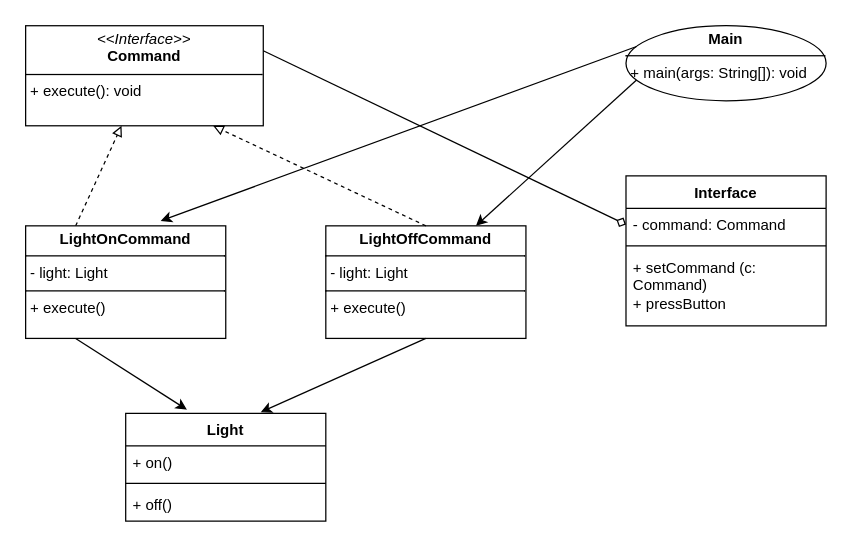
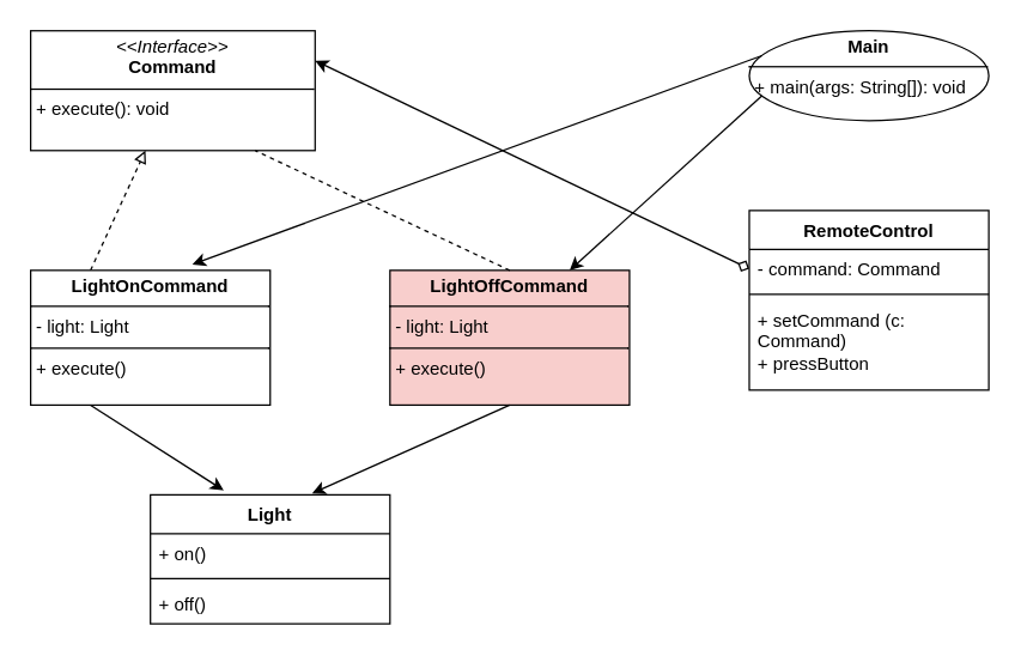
- <mxCell id="19" style="edgeStyle=none;rounded=0;orthogonalLoop=1;jettySize=auto;html=1;exitX=0;exitY=0.5;exitDx=0;exitDy=0;entryX=1;entryY=0.25;entryDx=0;entryDy=0;startArrow=diamond;startFill=0;endArrow=none;" edge="1" parent="1" source="16" target="2"><mxGeometry relative="1" as="geometry" /></mxCell>
+ <mxCell id="19" style="edgeStyle=none;rounded=0;orthogonalLoop=1;jettySize=auto;html=1;exitX=0;exitY=0.5;exitDx=0;exitDy=0;entryX=1;entryY=0.25;entryDx=0;entryDy=0;startArrow=diamond;startFill=0;" edge="1" parent="1" source="16" target="2"><mxGeometry relative="1" as="geometry" /></mxCell>
- <mxCell id="8" style="edgeStyle=none;rounded=0;orthogonalLoop=1;jettySize=auto;html=1;exitX=0.5;exitY=0;exitDx=0;exitDy=0;entryX=0.789;entryY=1;entryDx=0;entryDy=0;entryPerimeter=0;endArrow=block;endFill=0;dashed=1;" edge="1" parent="1" source="7" target="2"><mxGeometry relative="1" as="geometry" /></mxCell>
+ <mxCell id="8" style="edgeStyle=none;rounded=0;orthogonalLoop=1;jettySize=auto;html=1;exitX=0.5;exitY=0;exitDx=0;exitDy=0;entryX=0.789;entryY=1;entryDx=0;entryDy=0;entryPerimeter=0;endArrow=none;endFill=0;dashed=1;" edge="1" parent="1" source="7" target="2"><mxGeometry relative="1" as="geometry" /></mxCell>
- <mxCell id="15" value="Interface" style="swimlane;fontStyle=1;align=center;verticalAlign=top;childLayout=stackLayout;horizontal=1;startSize=26;horizontalStack=0;resizeParent=1;resizeParentMax=0;resizeLast=0;collapsible=1;marginBottom=0;whiteSpace=wrap;html=1;" vertex="1" parent="1"><mxGeometry x="500" y="140" width="160" height="120" as="geometry" /></mxCell>
+ <mxCell id="15" value="RemoteControl" style="swimlane;fontStyle=1;align=center;verticalAlign=top;childLayout=stackLayout;horizontal=1;startSize=26;horizontalStack=0;resizeParent=1;resizeParentMax=0;resizeLast=0;collapsible=1;marginBottom=0;whiteSpace=wrap;html=1;" vertex="1" parent="1"><mxGeometry x="500" y="140" width="160" height="120" as="geometry" /></mxCell>
- <mxCell id="7" value="&lt;p style=&quot;margin:0px;margin-top:4px;text-align:center;&quot;&gt;&lt;b&gt;LightOffCommand&lt;/b&gt;&lt;/p&gt;&lt;hr size=&quot;1&quot; style=&quot;border-style:solid;&quot;&gt;&lt;p style=&quot;margin:0px;margin-left:4px;&quot;&gt;- light: Light&lt;/p&gt;&lt;hr size=&quot;1&quot; style=&quot;border-style:solid;&quot;&gt;&lt;p style=&quot;margin:0px;margin-left:4px;&quot;&gt;+ execute()&lt;/p&gt;" style="verticalAlign=top;align=left;overflow=fill;html=1;whiteSpace=wrap;" vertex="1" parent="1"><mxGeometry x="260" y="180" width="160" height="90" as="geometry" /></mxCell>
+ <mxCell id="7" value="&lt;p style=&quot;margin:0px;margin-top:4px;text-align:center;&quot;&gt;&lt;b&gt;LightOffCommand&lt;/b&gt;&lt;/p&gt;&lt;hr size=&quot;1&quot; style=&quot;border-style:solid;&quot;&gt;&lt;p style=&quot;margin:0px;margin-left:4px;&quot;&gt;- light: Light&lt;/p&gt;&lt;hr size=&quot;1&quot; style=&quot;border-style:solid;&quot;&gt;&lt;p style=&quot;margin:0px;margin-left:4px;&quot;&gt;+ execute()&lt;/p&gt;" style="verticalAlign=top;align=left;overflow=fill;html=1;whiteSpace=wrap;fillColor=#f8cecc;" vertex="1" parent="1"><mxGeometry x="260" y="180" width="160" height="90" as="geometry" /></mxCell>
